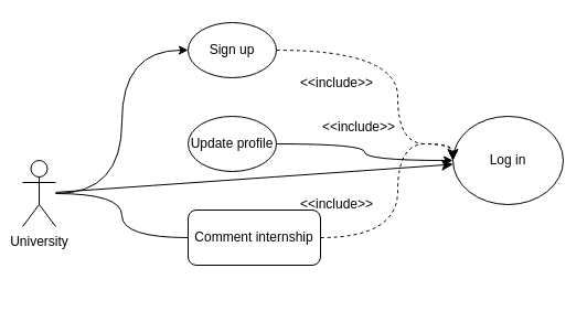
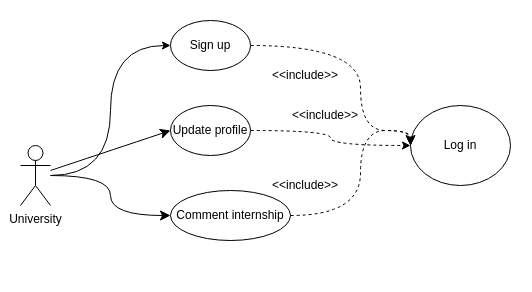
- <mxCell id="9" style="edgeStyle=orthogonalEdgeStyle;rounded=0;orthogonalLoop=1;jettySize=auto;html=1;entryX=0;entryY=0.5;entryDx=0;entryDy=0;curved=1;dashed=0;" edge="1" parent="1" source="10" target="6"><mxGeometry relative="1" as="geometry" /></mxCell>
+ <mxCell id="9" style="edgeStyle=orthogonalEdgeStyle;rounded=0;orthogonalLoop=1;jettySize=auto;html=1;entryX=0;entryY=0.5;entryDx=0;entryDy=0;curved=1;dashed=1;" edge="1" parent="1" source="10" target="6"><mxGeometry relative="1" as="geometry" /></mxCell>
- <mxCell id="3" style="edgeStyle=none;curved=1;rounded=0;orthogonalLoop=1;jettySize=auto;html=1;fontSize=12;startSize=8;endSize=8;" edge="1" parent="1" source="5" target="6"><mxGeometry relative="1" as="geometry" /></mxCell>
+ <mxCell id="3" style="edgeStyle=none;curved=1;rounded=0;orthogonalLoop=1;jettySize=auto;html=1;entryX=0;entryY=0.5;entryDx=0;entryDy=0;fontSize=12;startSize=8;endSize=8;" edge="1" parent="1" source="5" target="10"><mxGeometry relative="1" as="geometry" /></mxCell>
- <mxCell id="4" style="edgeStyle=orthogonalEdgeStyle;curved=1;rounded=0;orthogonalLoop=1;jettySize=auto;html=1;entryX=0;entryY=0.5;entryDx=0;entryDy=0;fontSize=12;startSize=8;endSize=8;endArrow=none;" edge="1" parent="1" source="5" target="13"><mxGeometry relative="1" as="geometry" /></mxCell>
+ <mxCell id="4" style="edgeStyle=orthogonalEdgeStyle;curved=1;rounded=0;orthogonalLoop=1;jettySize=auto;html=1;entryX=0;entryY=0.5;entryDx=0;entryDy=0;fontSize=12;startSize=8;endSize=8;" edge="1" parent="1" source="5" target="13"><mxGeometry relative="1" as="geometry" /></mxCell>
- <mxCell id="13" value="Comment internship" style="whiteSpace=wrap;html=1;rounded=1;" vertex="1" parent="1"><mxGeometry x="170" y="190" width="120" height="50" as="geometry" /></mxCell>
+ <mxCell id="13" value="Comment internship" style="ellipse;whiteSpace=wrap;html=1;" vertex="1" parent="1"><mxGeometry x="170" y="190" width="120" height="50" as="geometry" /></mxCell>
